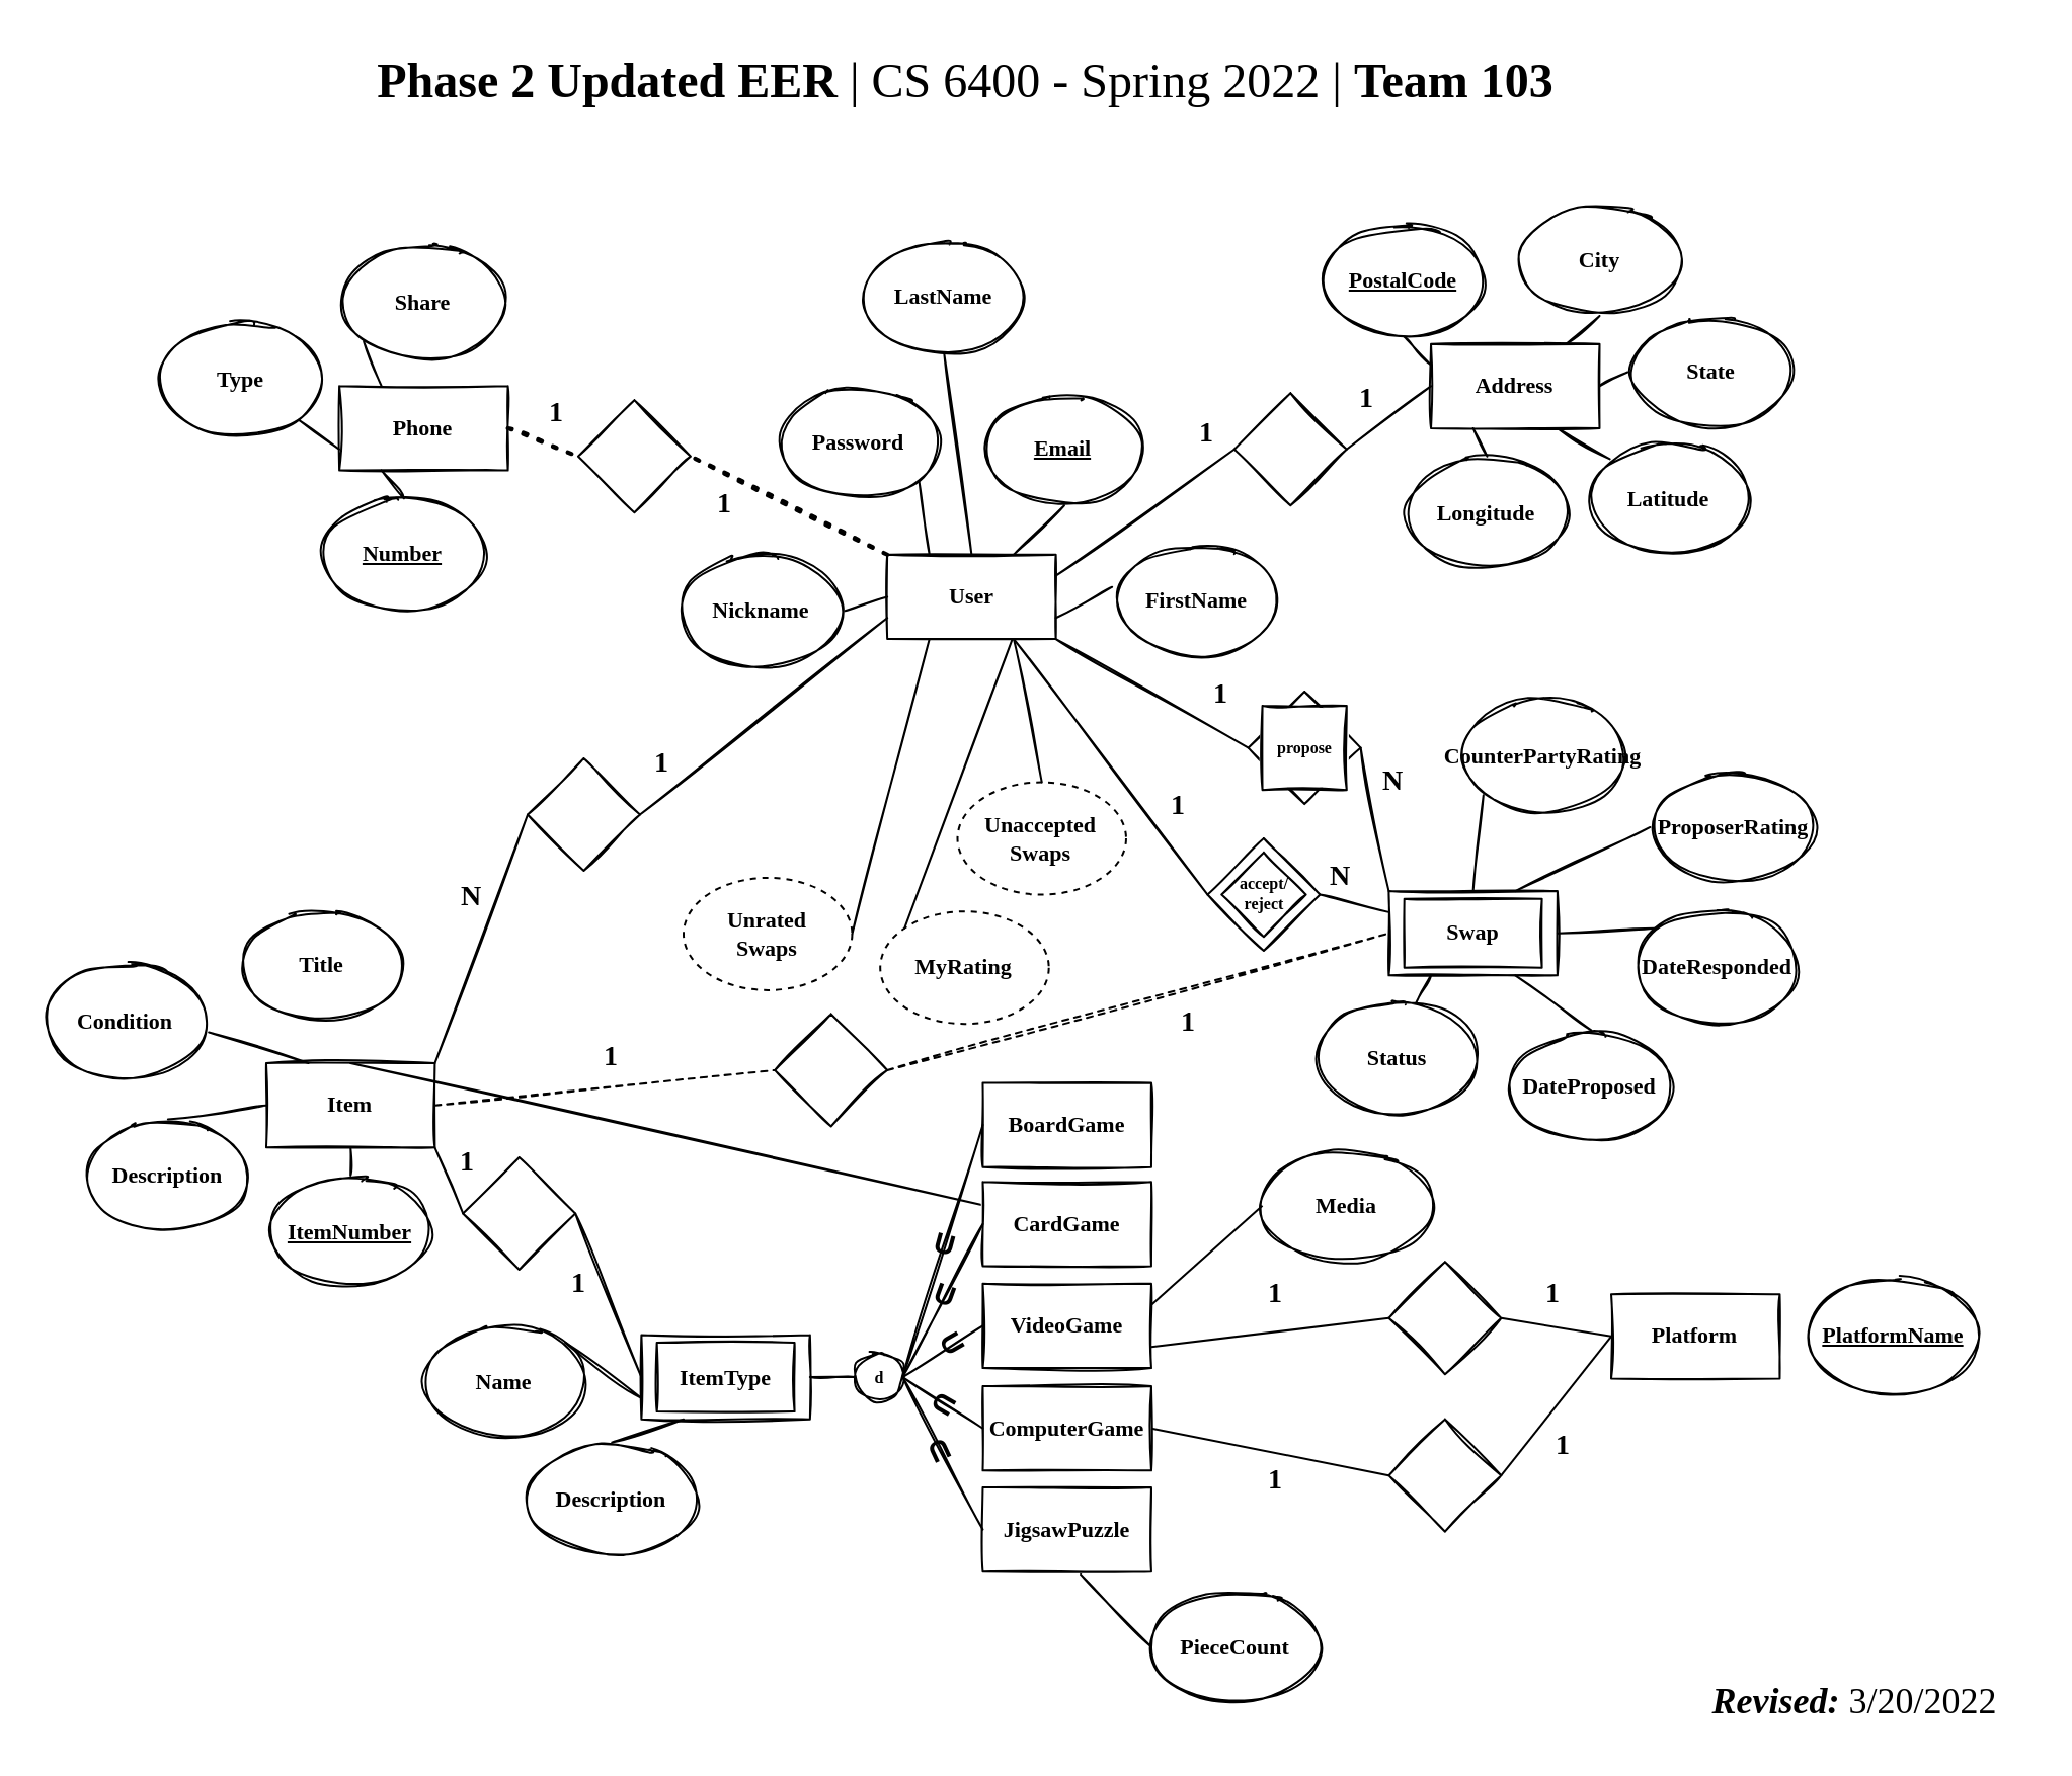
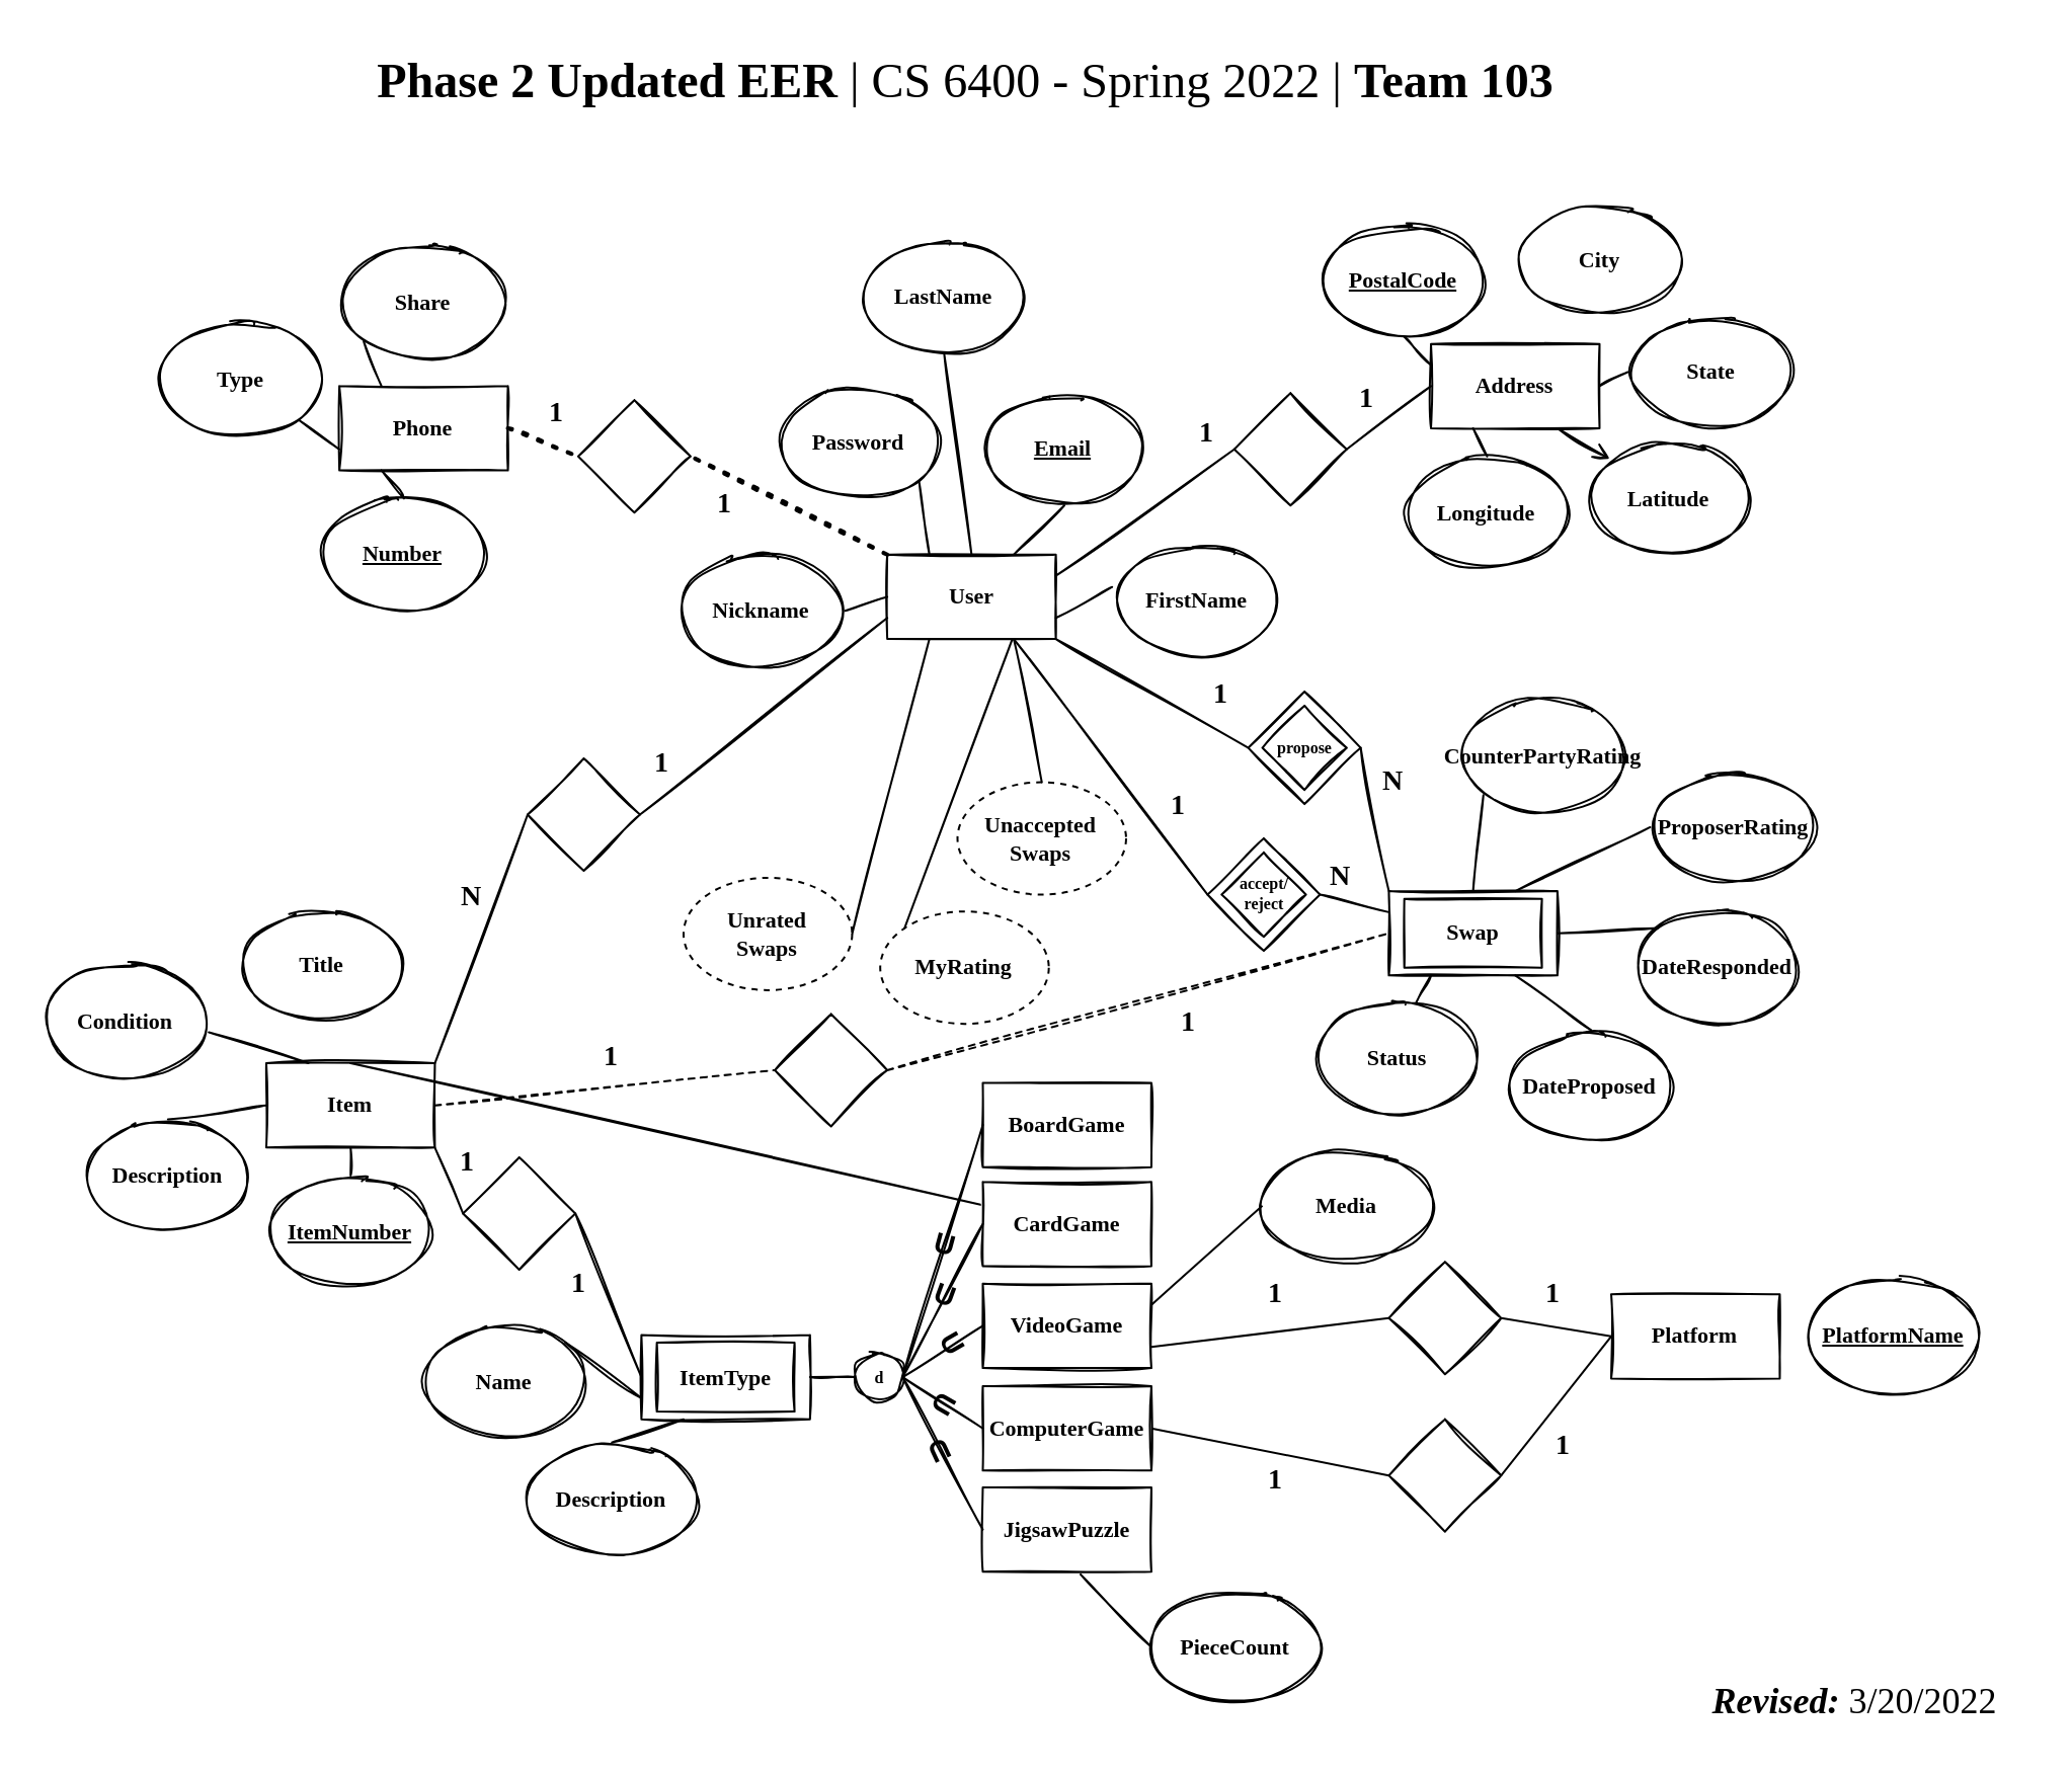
- <mxCell id="29" value="" style="endArrow=none;html=1;rounded=0;fontFamily=Architects Daughter;fontSource=https%3A%2F%2Ffonts.googleapis.com%2Fcss%3Ffamily%3DArchitects%2BDaughter;fontSize=11;entryX=0.5;entryY=1;entryDx=0;entryDy=0;sketch=1;fontStyle=1" parent="1" source="10" target="11" edge="1"><mxGeometry width="50" height="50" relative="1" as="geometry"><mxPoint x="560.349" y="238.73" as="sourcePoint" /><mxPoint x="595.031" y="204.047" as="targetPoint" /></mxGeometry></mxCell>
- <mxCell id="31" value="" style="endArrow=none;html=1;rounded=0;fontFamily=Architects Daughter;fontSource=https%3A%2F%2Ffonts.googleapis.com%2Fcss%3Ffamily%3DArchitects%2BDaughter;fontSize=11;entryX=0;entryY=0;entryDx=0;entryDy=0;exitX=0.75;exitY=1;exitDx=0;exitDy=0;sketch=1;fontStyle=1" parent="1" source="10" target="14" edge="1"><mxGeometry width="50" height="50" relative="1" as="geometry"><mxPoint x="560.349" y="238.73" as="sourcePoint" /><mxPoint x="595.031" y="204.047" as="targetPoint" /></mxGeometry></mxCell>
+ <mxCell id="31" value="" style="endArrow=open;html=1;rounded=0;fontFamily=Architects Daughter;fontSource=https%3A%2F%2Ffonts.googleapis.com%2Fcss%3Ffamily%3DArchitects%2BDaughter;fontSize=11;entryX=0;entryY=0;entryDx=0;entryDy=0;exitX=0.75;exitY=1;exitDx=0;exitDy=0;sketch=1;fontStyle=1;" parent="1" source="10" target="14" edge="1"><mxGeometry width="50" height="50" relative="1" as="geometry"><mxPoint x="560.349" y="238.73" as="sourcePoint" /><mxPoint x="595.031" y="204.047" as="targetPoint" /></mxGeometry></mxCell>
- <mxCell id="70" value="propose" style="whiteSpace=wrap;html=1;labelBackgroundColor=none;sketch=1;fontFamily=Architects Daughter;fontSource=https%3A%2F%2Ffonts.googleapis.com%2Fcss%3Ffamily%3DArchitects%2BDaughter;fontSize=8;fontStyle=1;rounded=0;" parent="1" vertex="1"><mxGeometry x="622.777" y="347.979" width="41.619" height="41.619" as="geometry" /></mxCell>
+ <mxCell id="70" value="propose" style="rhombus;whiteSpace=wrap;html=1;rounded=0;labelBackgroundColor=none;sketch=1;fontFamily=Architects Daughter;fontSource=https%3A%2F%2Ffonts.googleapis.com%2Fcss%3Ffamily%3DArchitects%2BDaughter;fontSize=8;fontStyle=1" parent="1" vertex="1"><mxGeometry x="622.777" y="347.979" width="41.619" height="41.619" as="geometry" /></mxCell>
